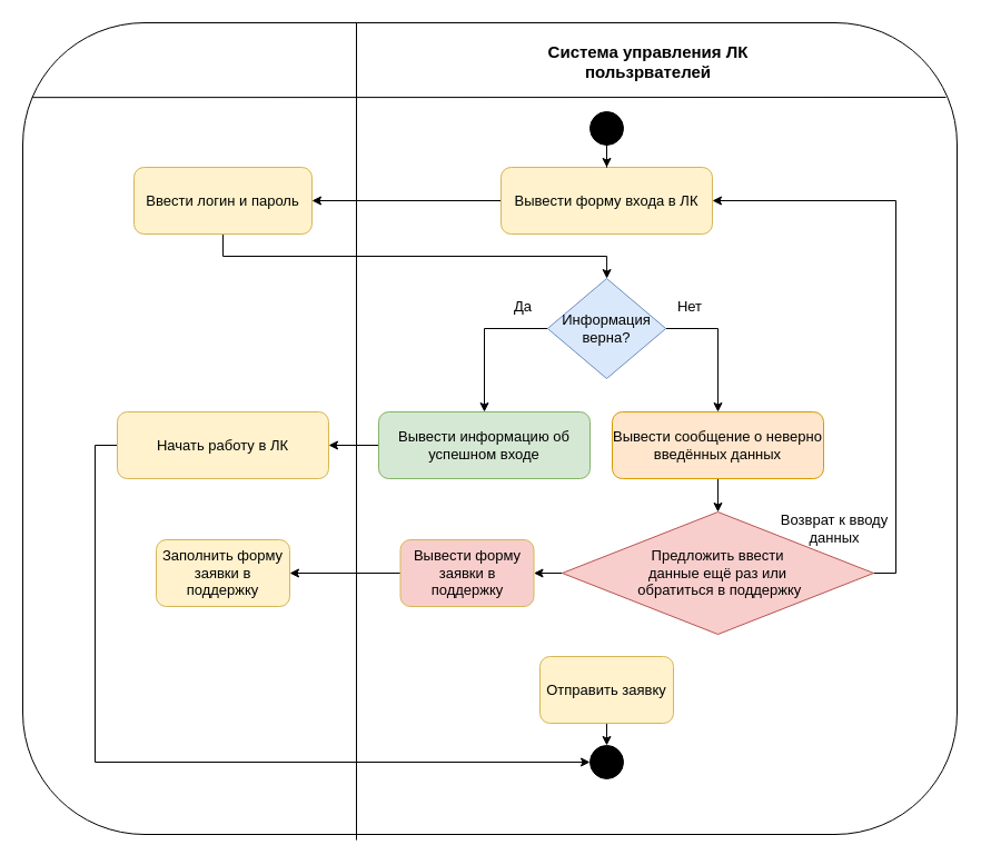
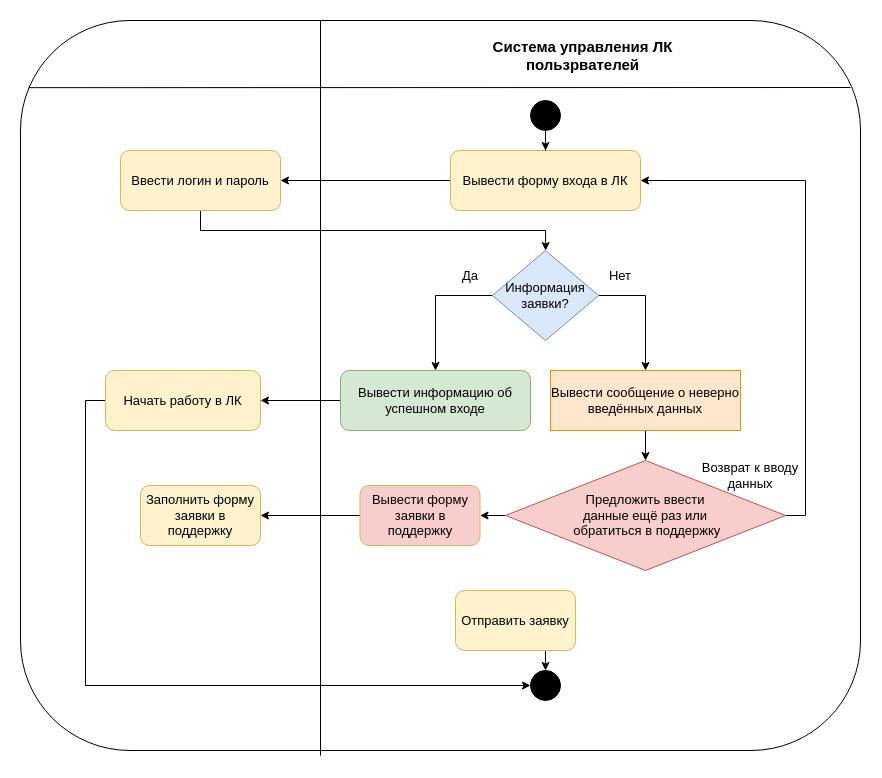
- <mxCell id="9" value="Информация верна?" style="rhombus;whiteSpace=wrap;html=1;fillColor=#dae8fc;strokeColor=#6c8ebf;fontSize=13;" vertex="1" parent="1"><mxGeometry x="491.88" y="250" width="106.25" height="90" as="geometry" /></mxCell>
+ <mxCell id="9" value="Информация заявки?" style="rhombus;whiteSpace=wrap;html=1;fillColor=#dae8fc;strokeColor=#6c8ebf;fontSize=13;" vertex="1" parent="1"><mxGeometry x="491.88" y="250" width="106.25" height="90" as="geometry" /></mxCell>
- <mxCell id="25" value="Начать работу в ЛК" style="rounded=1;whiteSpace=wrap;html=1;fillColor=#fff2cc;strokeColor=#d6b656;fontSize=13;" vertex="1" parent="1"><mxGeometry x="105" y="370" width="190" height="60" as="geometry" /></mxCell>
+ <mxCell id="25" value="Начать работу в ЛК" style="rounded=1;whiteSpace=wrap;html=1;fillColor=#fff2cc;strokeColor=#d6b656;fontSize=13;" vertex="1" parent="1"><mxGeometry x="105" y="370" width="155" height="60" as="geometry" /></mxCell>
- <mxCell id="13" value="Вывести сообщение о неверно введённых данных" style="rounded=1;whiteSpace=wrap;html=1;fillColor=#ffe6cc;strokeColor=#d79b00;fontSize=13;" vertex="1" parent="1"><mxGeometry x="550" y="370" width="190" height="60" as="geometry" /></mxCell>
+ <mxCell id="13" value="Вывести сообщение о неверно введённых данных" style="whiteSpace=wrap;html=1;fillColor=#ffe6cc;strokeColor=#d79b00;fontSize=13;rounded=0;" vertex="1" parent="1"><mxGeometry x="550" y="370" width="190" height="60" as="geometry" /></mxCell>
- <mxCell id="21" value="Отправить заявку" style="rounded=1;whiteSpace=wrap;html=1;fillColor=#fff2cc;strokeColor=#d6b656;fontSize=13;" vertex="1" parent="1"><mxGeometry x="485.01" y="590" width="120" height="60" as="geometry" /></mxCell>
+ <mxCell id="21" value="Отправить заявку" style="rounded=1;whiteSpace=wrap;html=1;fillColor=#fff2cc;strokeColor=#d6b656;fontSize=13;" vertex="1" parent="1"><mxGeometry x="455.01" y="590" width="120" height="60" as="geometry" /></mxCell>
